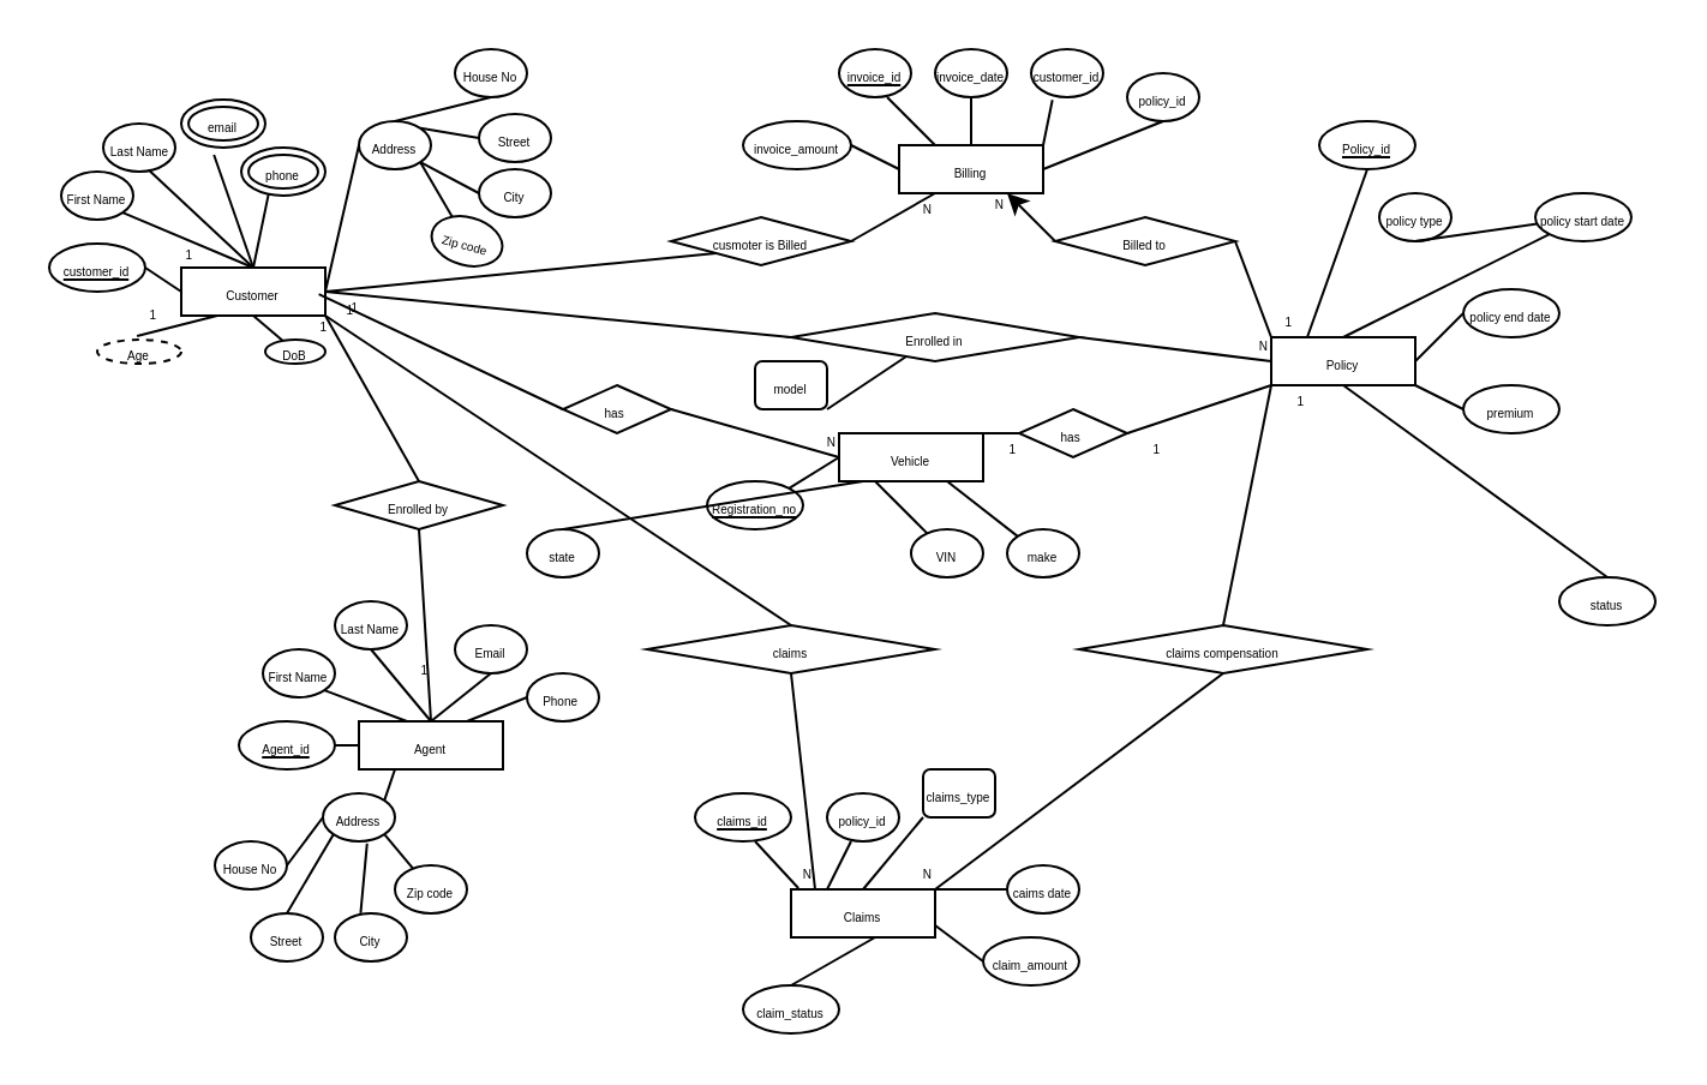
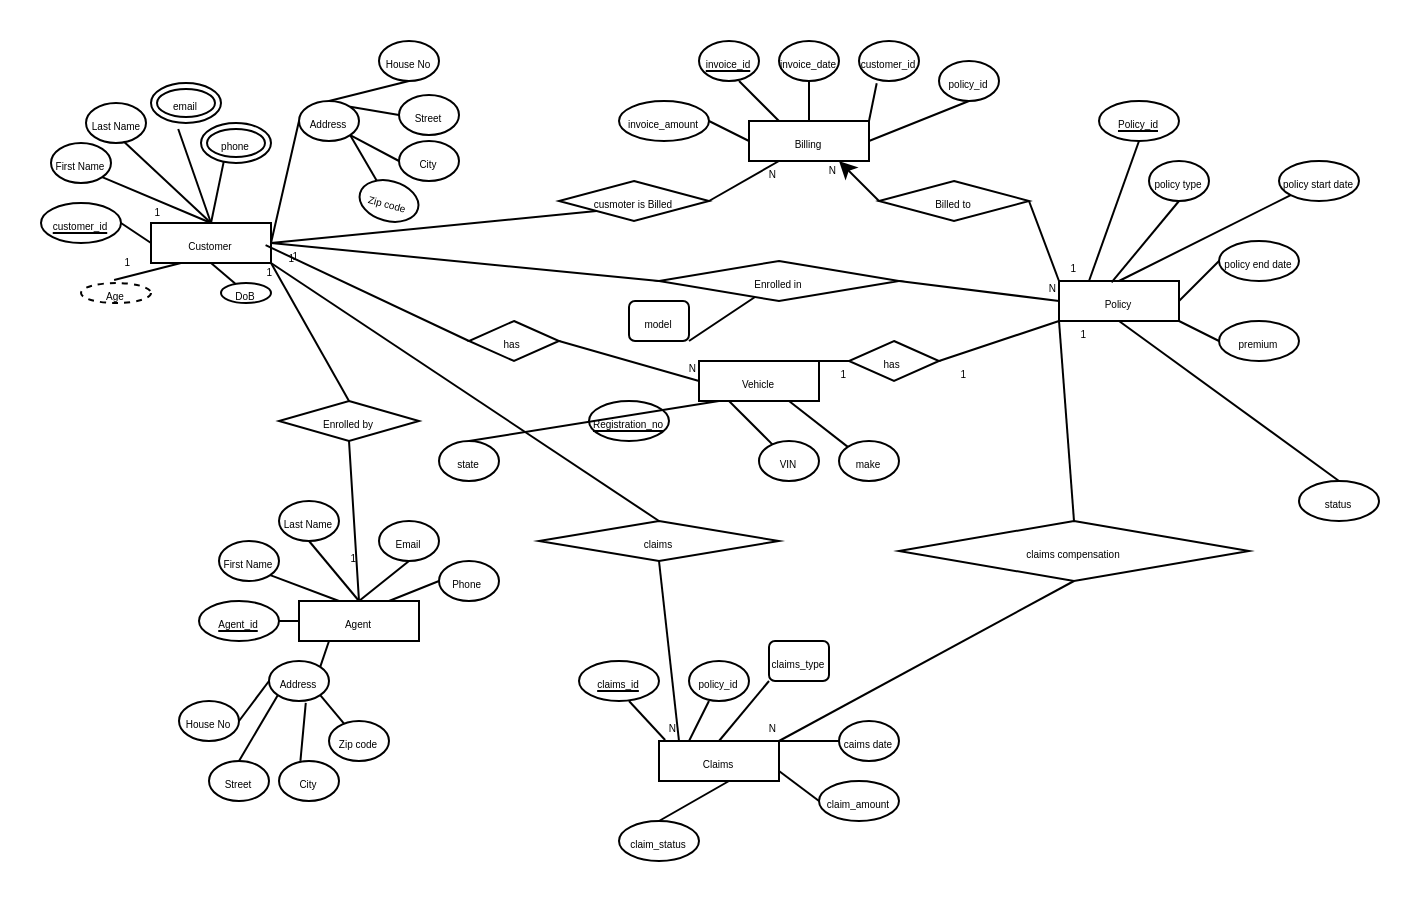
- <mxCell id="36" value="" style="endArrow=none;html=1;rounded=0;exitX=0.5;exitY=1;exitDx=0;exitDy=0;" edge="1" parent="1" source="25" target="26"><mxGeometry relative="1" as="geometry"><mxPoint x="514" y="120" as="sourcePoint" /><mxPoint x="554" y="150" as="targetPoint" /></mxGeometry></mxCell>
+ <mxCell id="36" value="" style="endArrow=none;html=1;rounded=0;entryX=0.438;entryY=0.034;entryDx=0;entryDy=0;exitX=0.5;exitY=1;exitDx=0;exitDy=0;entryPerimeter=0;" edge="1" parent="1" source="25" target="15"><mxGeometry relative="1" as="geometry"><mxPoint x="514" y="120" as="sourcePoint" /><mxPoint x="554" y="150" as="targetPoint" /></mxGeometry></mxCell>
- <mxCell id="122" value="" style="endArrow=none;html=1;rounded=0;entryX=0;entryY=0.5;entryDx=0;entryDy=0;exitX=1;exitY=0;exitDx=0;exitDy=0;" edge="1" parent="1" source="116" target="115"><mxGeometry relative="1" as="geometry"><mxPoint x="345" y="187" as="sourcePoint" /><mxPoint x="359" y="200" as="targetPoint" /></mxGeometry></mxCell>
- <mxCell id="83" value="&lt;font style=&quot;font-size: 5px;&quot;&gt;claims compensation&lt;/font&gt;" style="shape=rhombus;perimeter=rhombusPerimeter;whiteSpace=wrap;html=1;align=center;" vertex="1" parent="1"><mxGeometry x="449" y="260" width="120" height="20" as="geometry" /></mxCell>
+ <mxCell id="83" value="&lt;font style=&quot;font-size: 5px;&quot;&gt;claims compensation&lt;/font&gt;" style="shape=rhombus;perimeter=rhombusPerimeter;whiteSpace=wrap;html=1;align=center;" vertex="1" parent="1"><mxGeometry x="449" y="260" width="175" height="30" as="geometry" /></mxCell>
